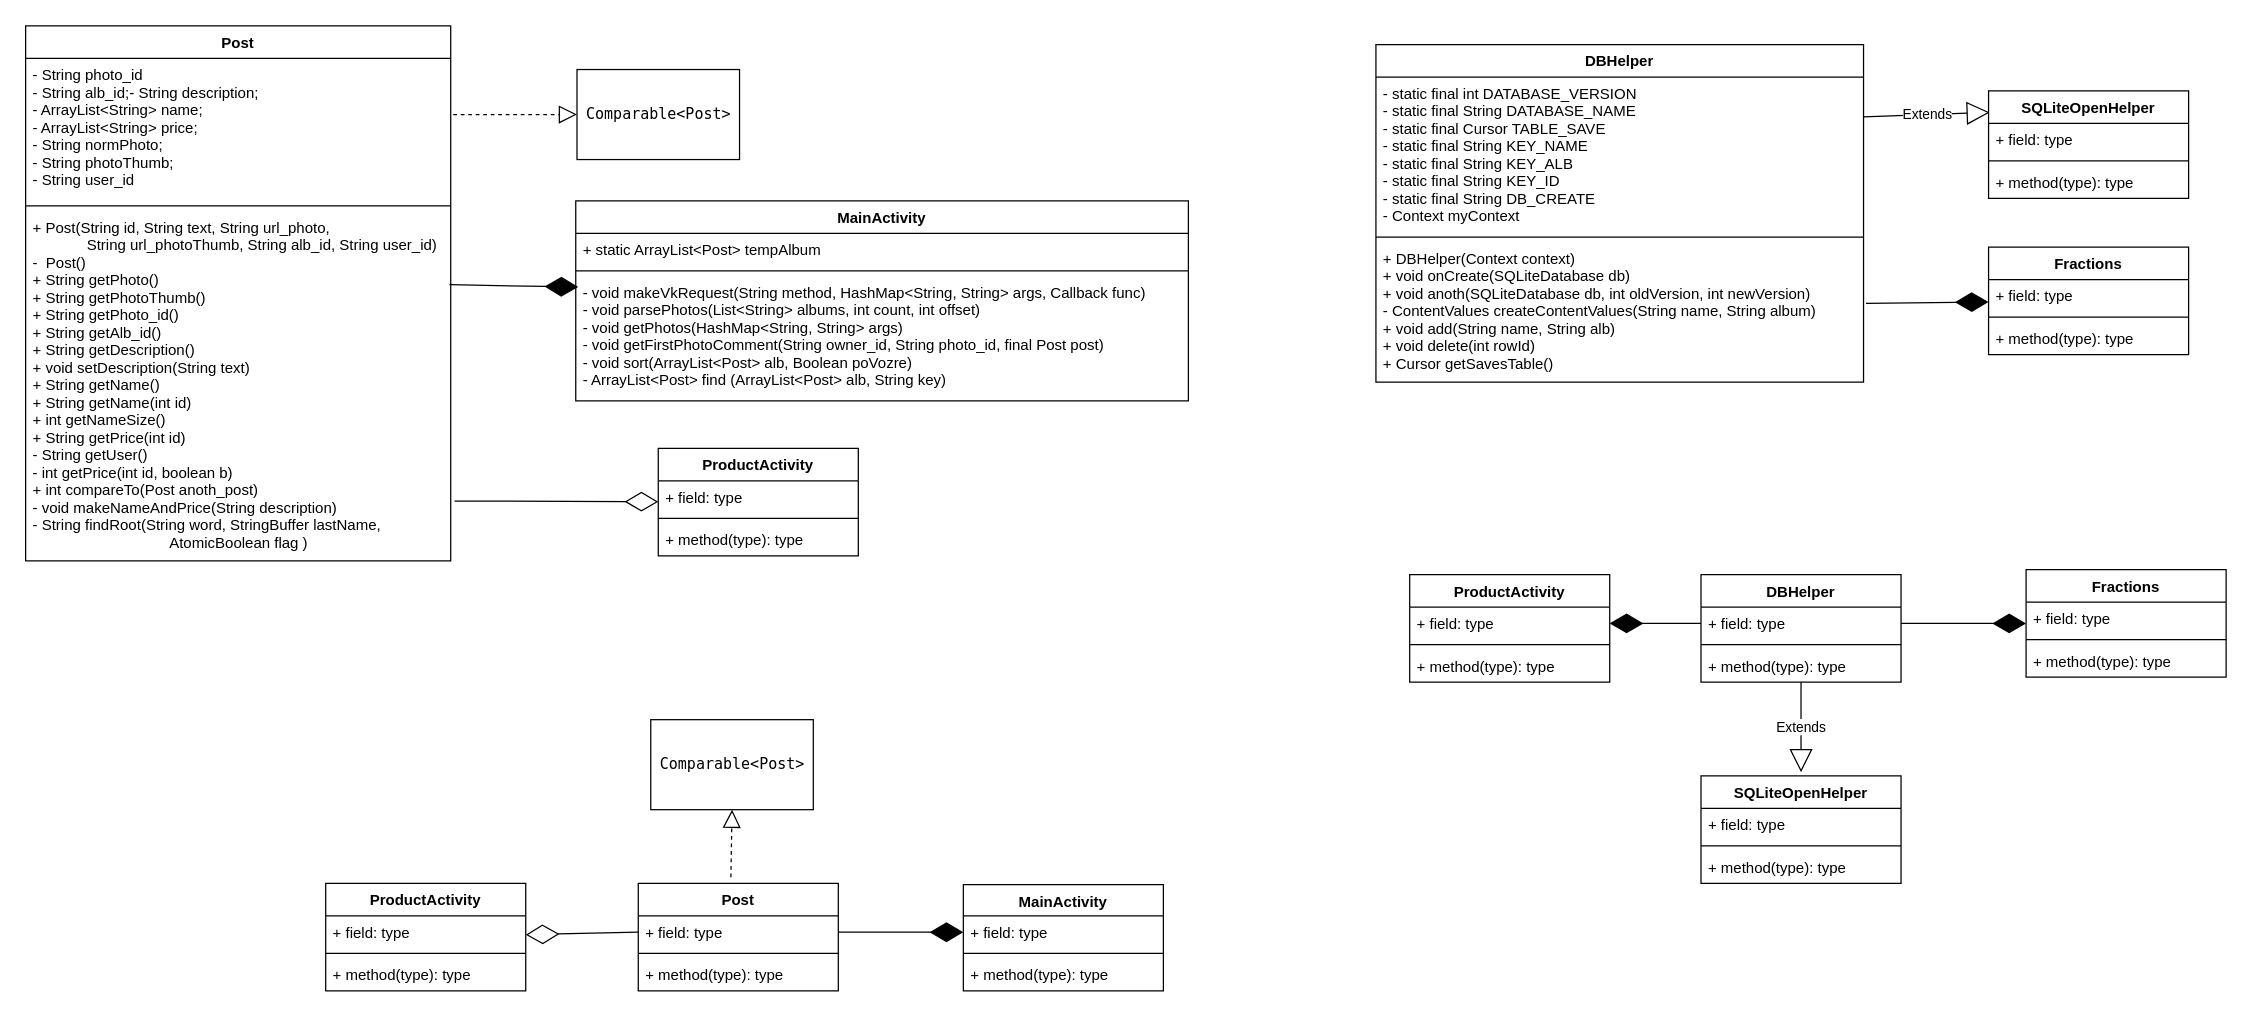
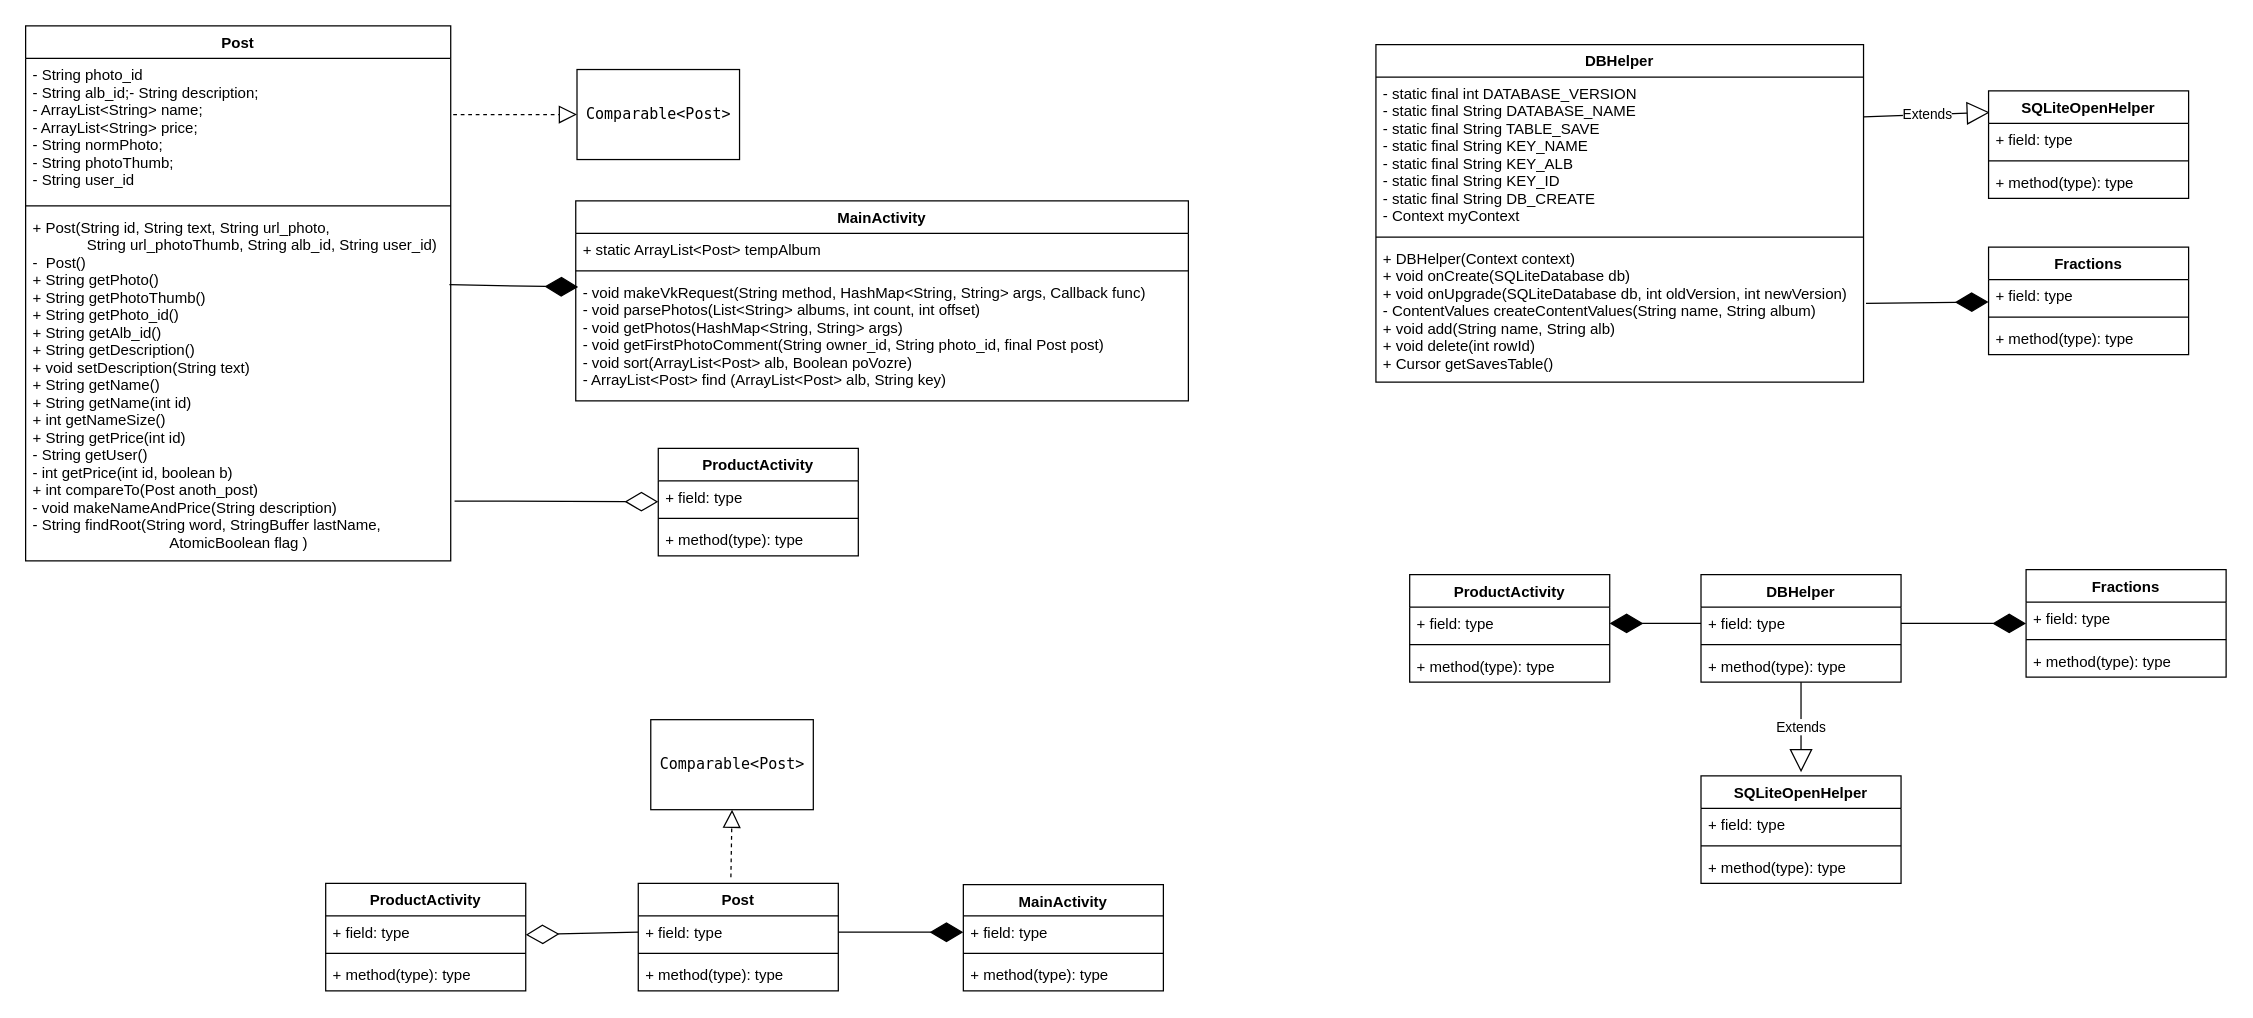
- <mxCell id="11" value="- static final int DATABASE_VERSION&#10;- static final String DATABASE_NAME&#10;- static final Cursor TABLE_SAVE&#10;- static final String KEY_NAME&#10;- static final String KEY_ALB&#10;- static final String KEY_ID&#10;- static final String DB_CREATE&#10;- Context myContext" style="text;strokeColor=none;fillColor=none;align=left;verticalAlign=top;spacingLeft=4;spacingRight=4;overflow=hidden;rotatable=0;points=[[0,0.5],[1,0.5]];portConstraint=eastwest;" parent="10" vertex="1"><mxGeometry y="26" width="390" height="124" as="geometry" /></mxCell>
+ <mxCell id="11" value="- static final int DATABASE_VERSION&#10;- static final String DATABASE_NAME&#10;- static final String TABLE_SAVE&#10;- static final String KEY_NAME&#10;- static final String KEY_ALB&#10;- static final String KEY_ID&#10;- static final String DB_CREATE&#10;- Context myContext" style="text;strokeColor=none;fillColor=none;align=left;verticalAlign=top;spacingLeft=4;spacingRight=4;overflow=hidden;rotatable=0;points=[[0,0.5],[1,0.5]];portConstraint=eastwest;" parent="10" vertex="1"><mxGeometry y="26" width="390" height="124" as="geometry" /></mxCell>
- <mxCell id="13" value="+ DBHelper(Context context)&#10;+ void onCreate(SQLiteDatabase db)&#10;+ void anoth(SQLiteDatabase db, int oldVersion, int newVersion)&#10;- ContentValues createContentValues(String name, String album)&#10;+ void add(String name, String alb)&#10;+ void delete(int rowId)&#10;+ Cursor getSavesTable()" style="text;strokeColor=none;fillColor=none;align=left;verticalAlign=top;spacingLeft=4;spacingRight=4;overflow=hidden;rotatable=0;points=[[0,0.5],[1,0.5]];portConstraint=eastwest;" parent="10" vertex="1"><mxGeometry y="158" width="390" height="112" as="geometry" /></mxCell>
+ <mxCell id="13" value="+ DBHelper(Context context)&#10;+ void onCreate(SQLiteDatabase db)&#10;+ void onUpgrade(SQLiteDatabase db, int oldVersion, int newVersion)&#10;- ContentValues createContentValues(String name, String album)&#10;+ void add(String name, String alb)&#10;+ void delete(int rowId)&#10;+ Cursor getSavesTable()" style="text;strokeColor=none;fillColor=none;align=left;verticalAlign=top;spacingLeft=4;spacingRight=4;overflow=hidden;rotatable=0;points=[[0,0.5],[1,0.5]];portConstraint=eastwest;" parent="10" vertex="1"><mxGeometry y="158" width="390" height="112" as="geometry" /></mxCell>
